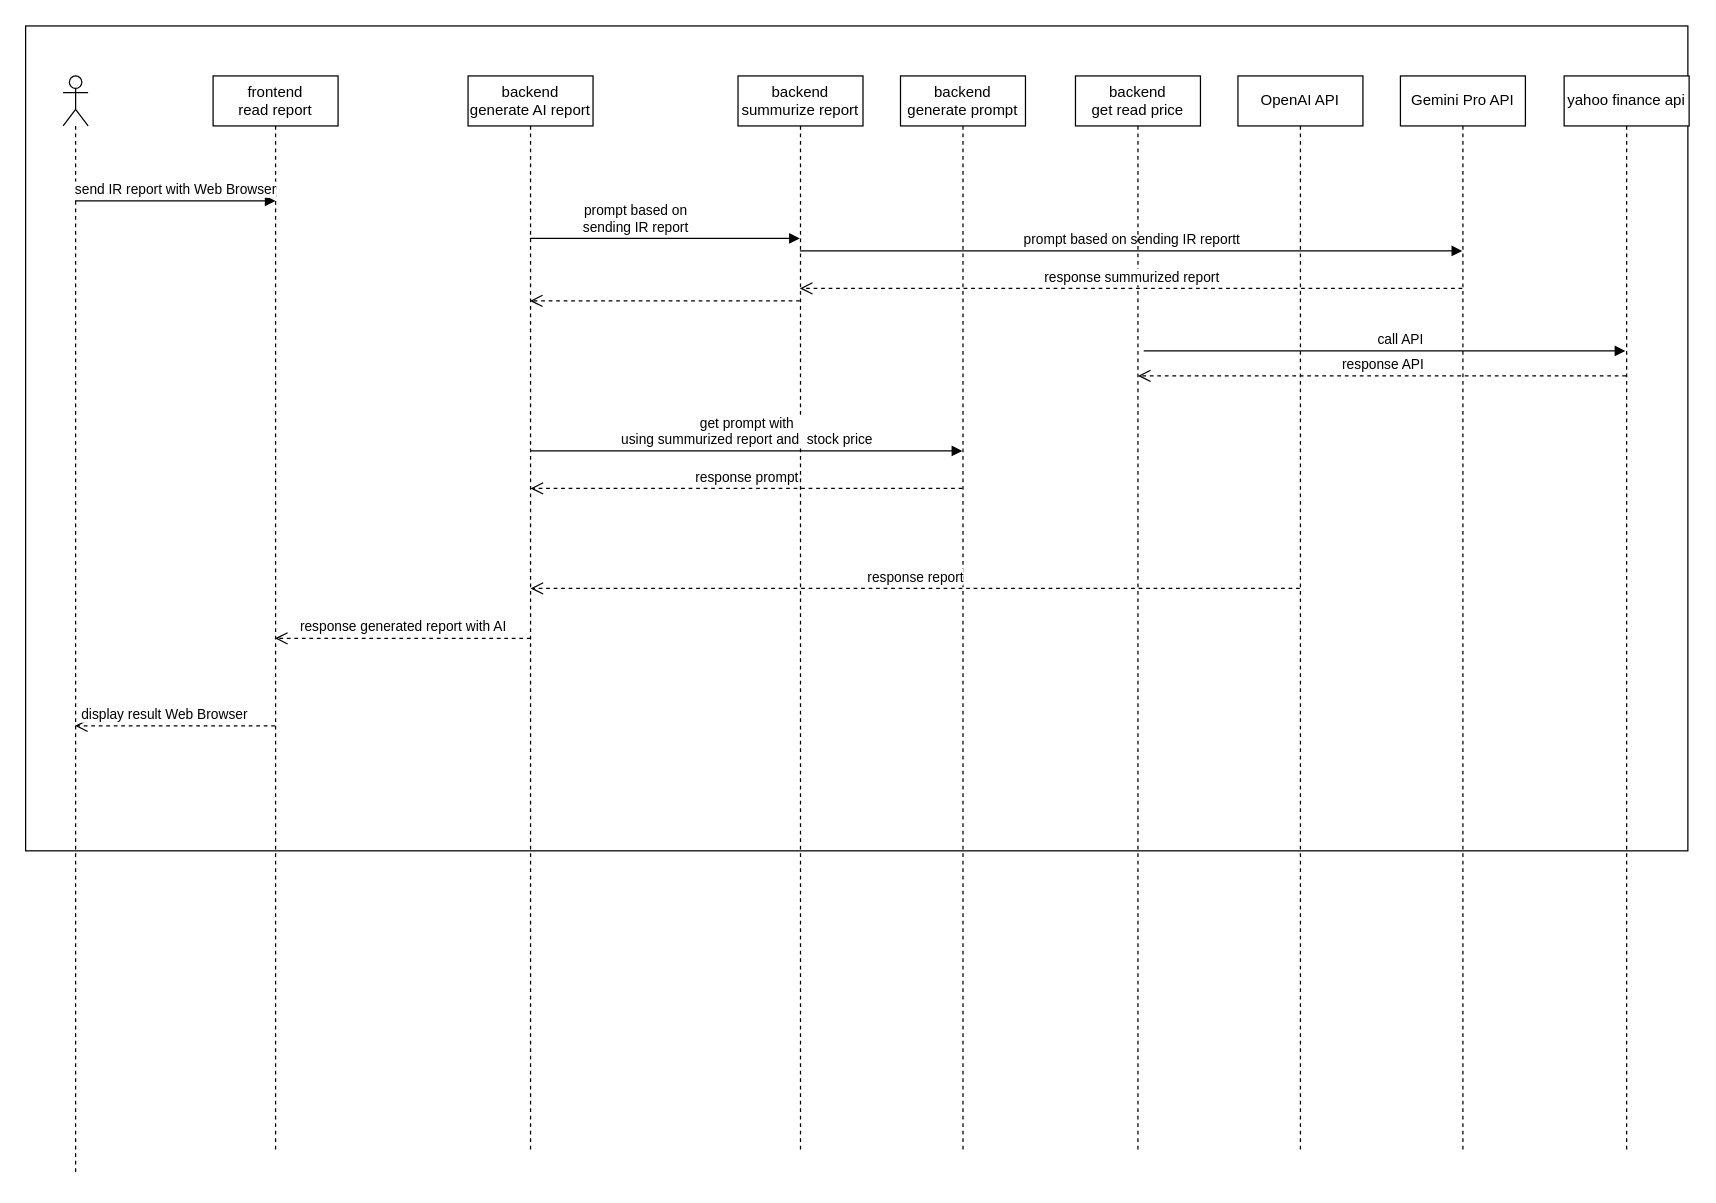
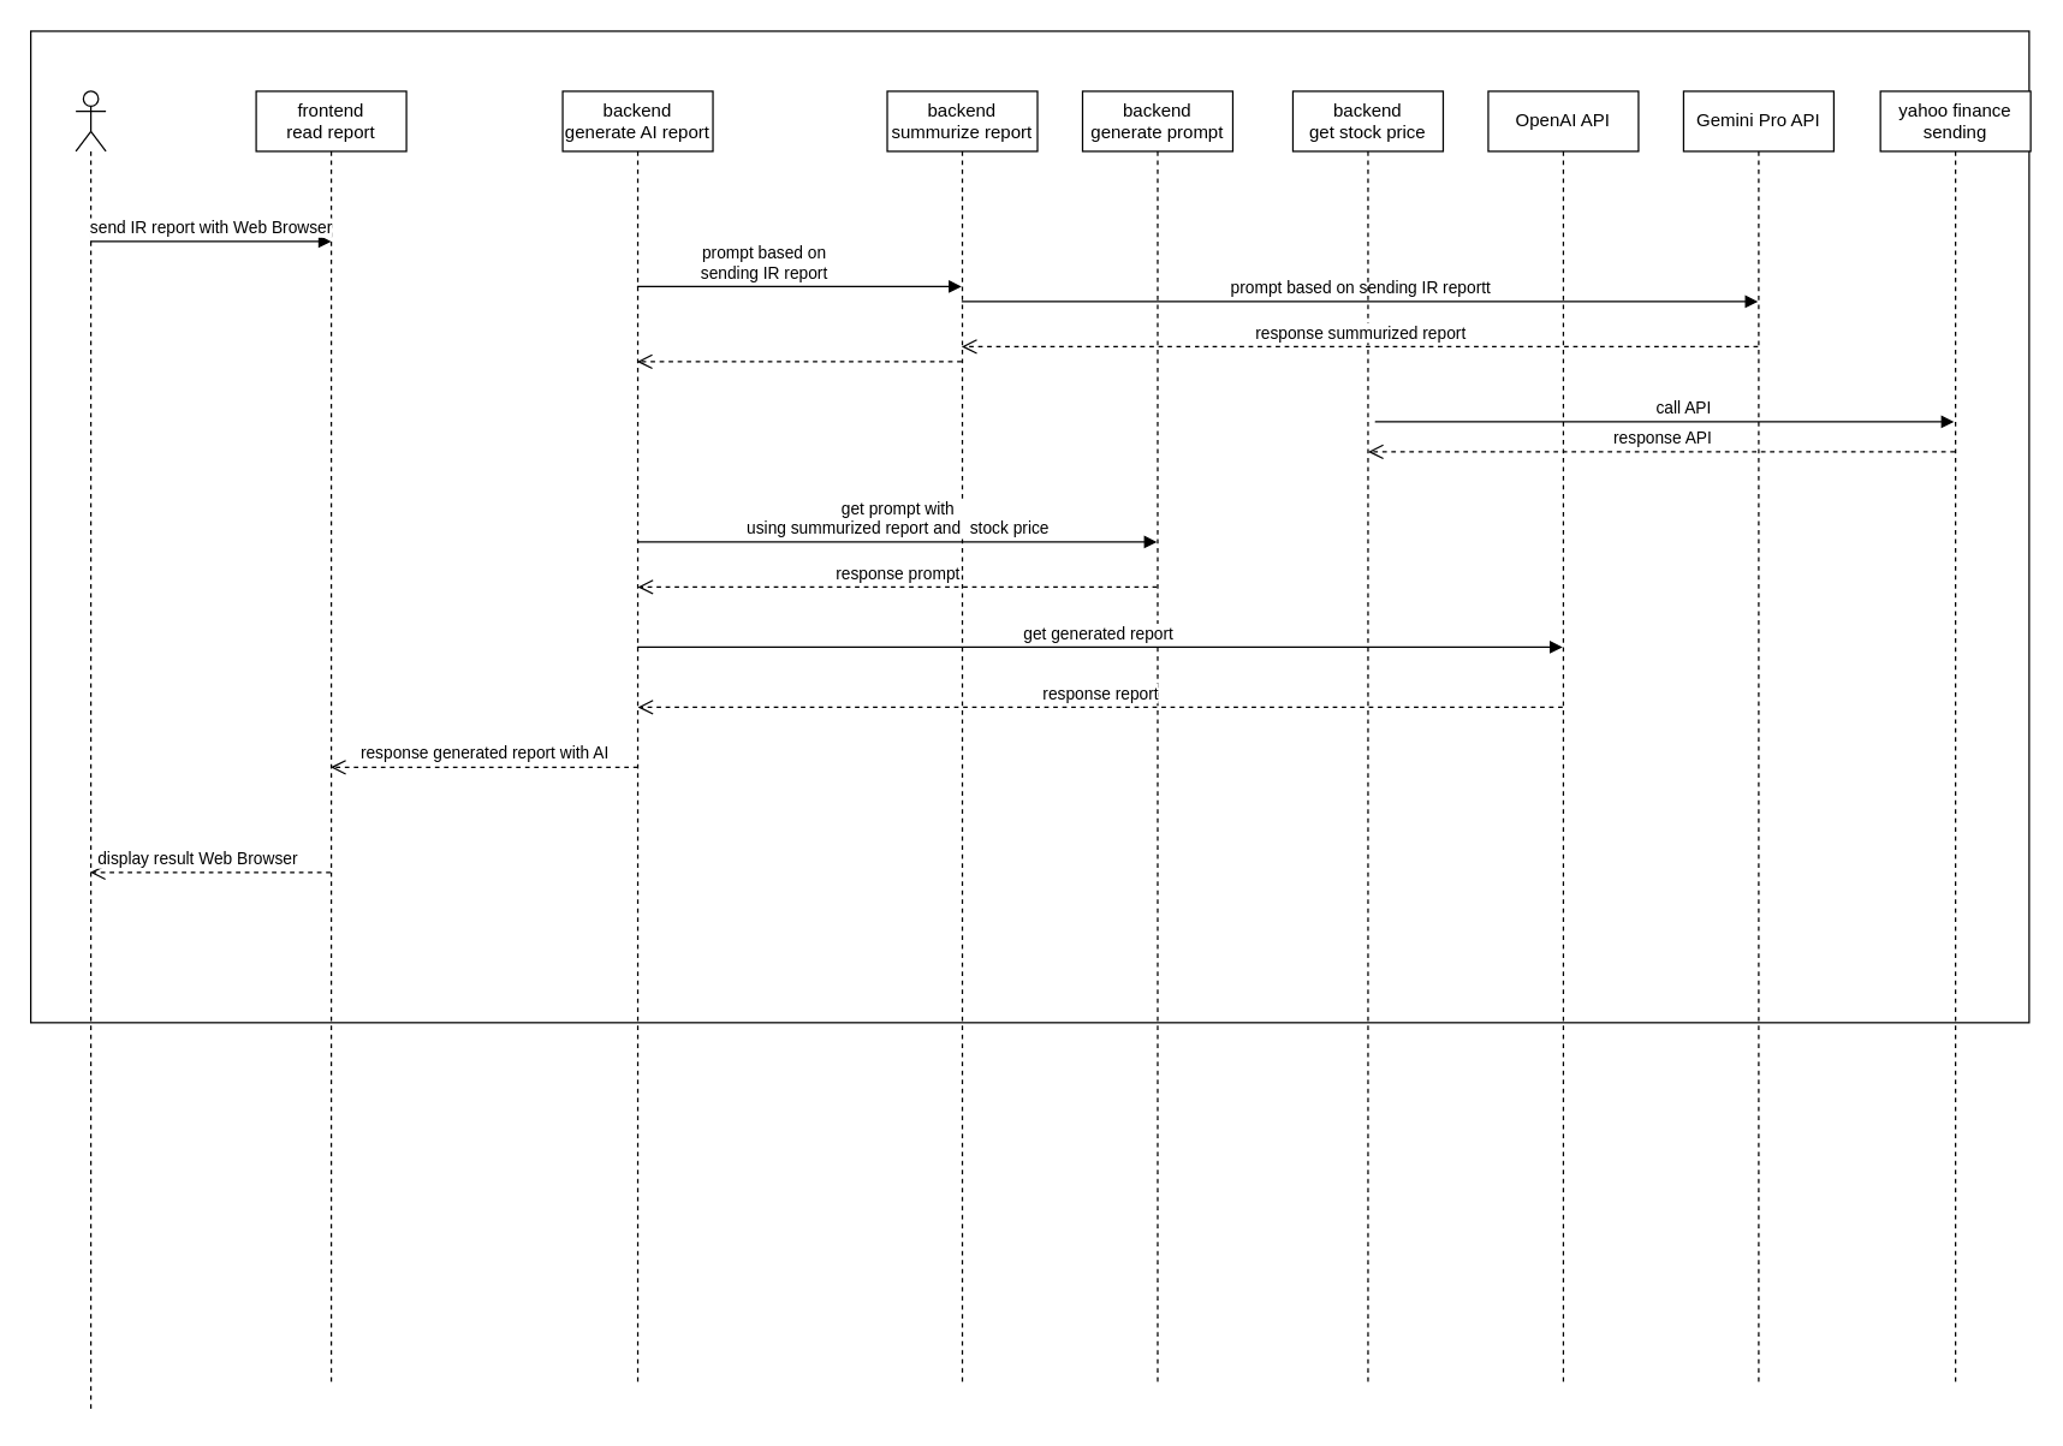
- <mxCell id="21" value="backend&lt;br&gt;get read price" style="shape=umlLifeline;perimeter=lifelinePerimeter;whiteSpace=wrap;html=1;container=1;collapsible=0;recursiveResize=0;outlineConnect=0;" vertex="1" parent="1"><mxGeometry x="860" y="60" width="100" height="860" as="geometry" /></mxCell>
+ <mxCell id="21" value="backend&lt;br&gt;get stock price" style="shape=umlLifeline;perimeter=lifelinePerimeter;whiteSpace=wrap;html=1;container=1;collapsible=0;recursiveResize=0;outlineConnect=0;" vertex="1" parent="1"><mxGeometry x="860" y="60" width="100" height="860" as="geometry" /></mxCell>
- <mxCell id="12" value="yahoo finance api" style="shape=umlLifeline;perimeter=lifelinePerimeter;whiteSpace=wrap;html=1;container=1;collapsible=0;recursiveResize=0;outlineConnect=0;" vertex="1" parent="1"><mxGeometry x="1251" y="60" width="100" height="860" as="geometry" /></mxCell>
+ <mxCell id="12" value="yahoo finance sending" style="shape=umlLifeline;perimeter=lifelinePerimeter;whiteSpace=wrap;html=1;container=1;collapsible=0;recursiveResize=0;outlineConnect=0;" vertex="1" parent="1"><mxGeometry x="1251" y="60" width="100" height="860" as="geometry" /></mxCell>
+ <mxCell id="24" value="get generated report&amp;nbsp;" style="html=1;verticalAlign=bottom;endArrow=block;" edge="1" parent="1" source="13" target="5"><mxGeometry width="80" relative="1" as="geometry"><mxPoint x="492" y="440" as="sourcePoint" /><mxPoint x="1028" y="440" as="targetPoint" /><Array as="points"><mxPoint x="730" y="430" /></Array></mxGeometry></mxCell>
